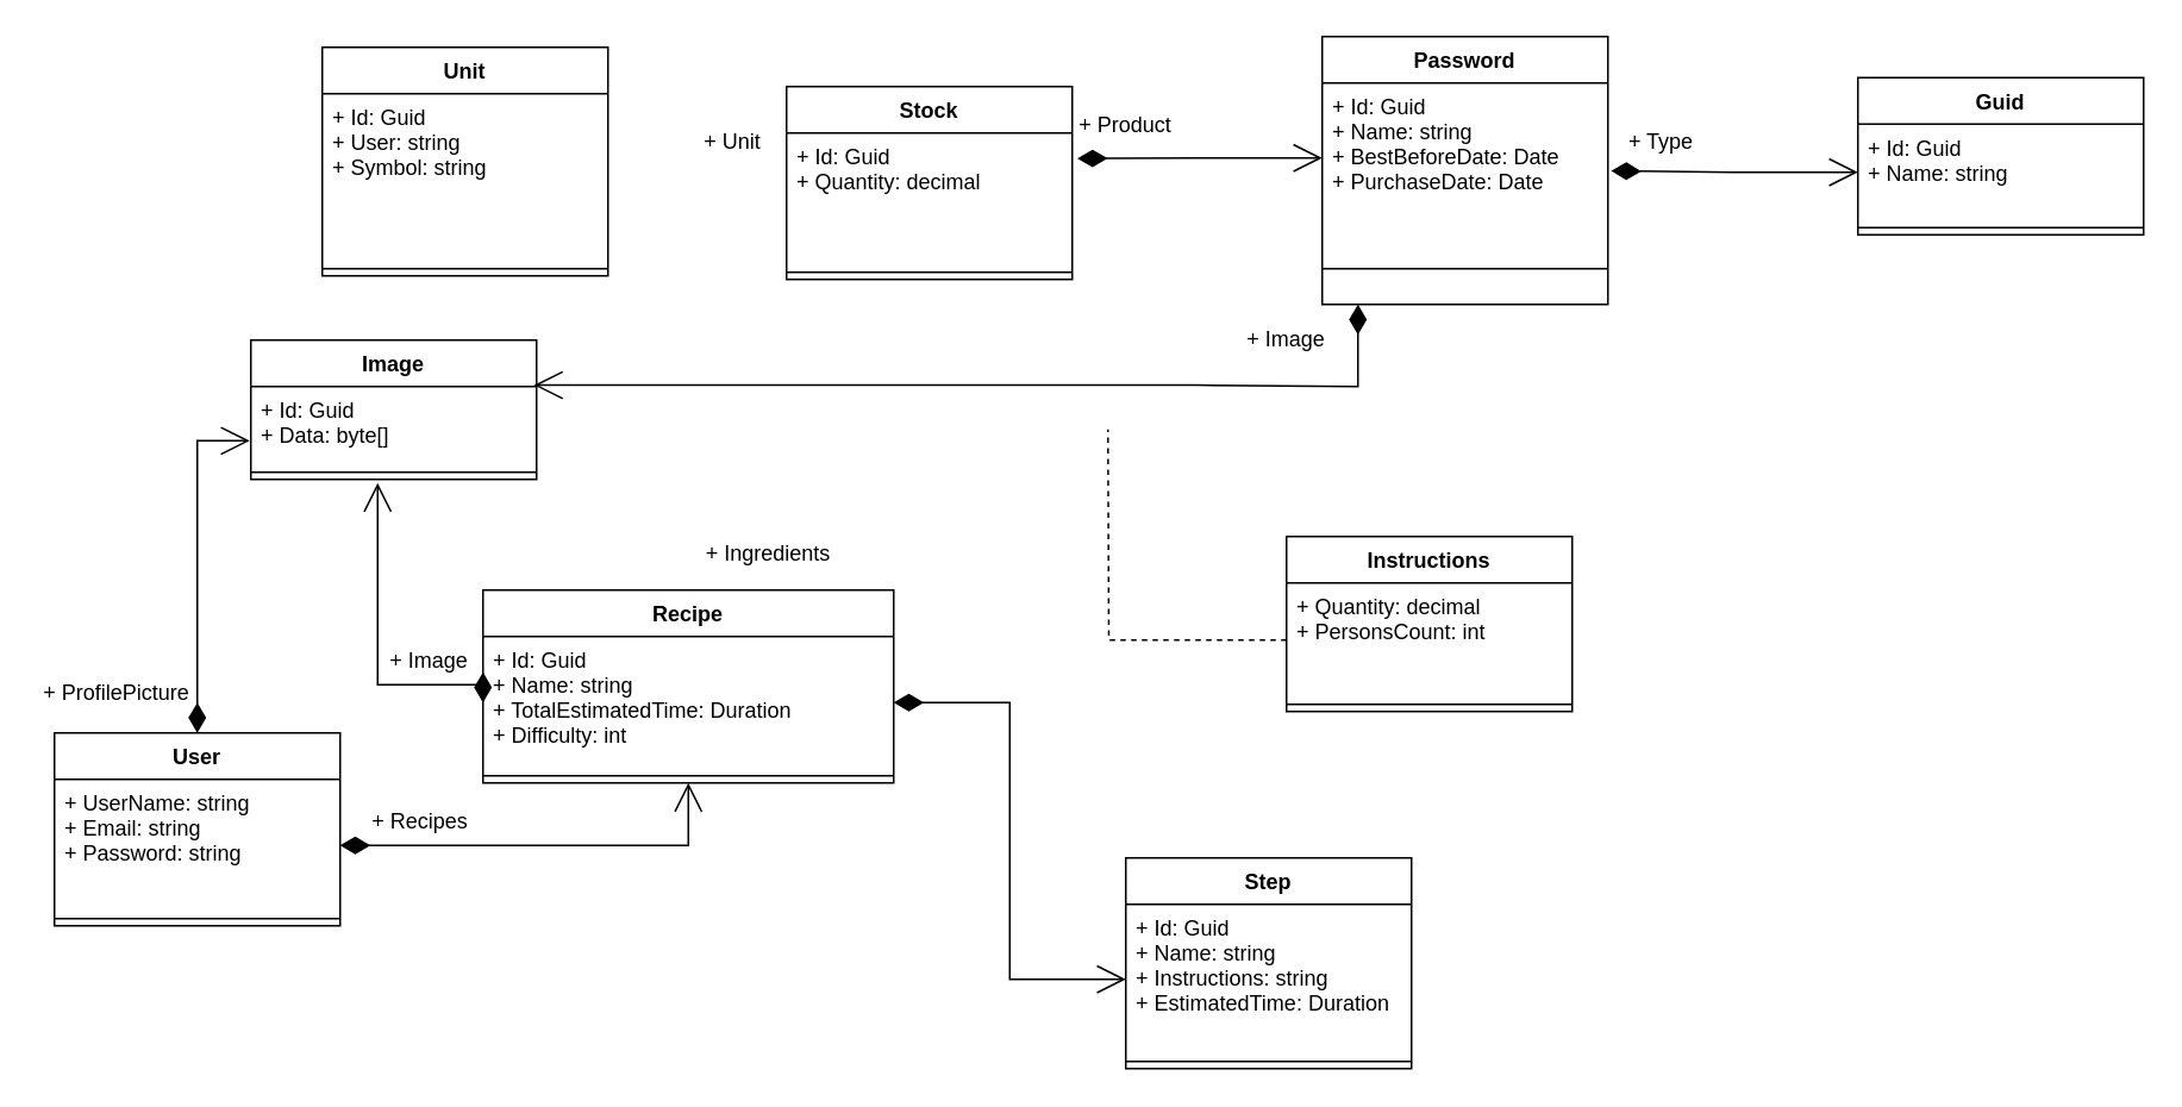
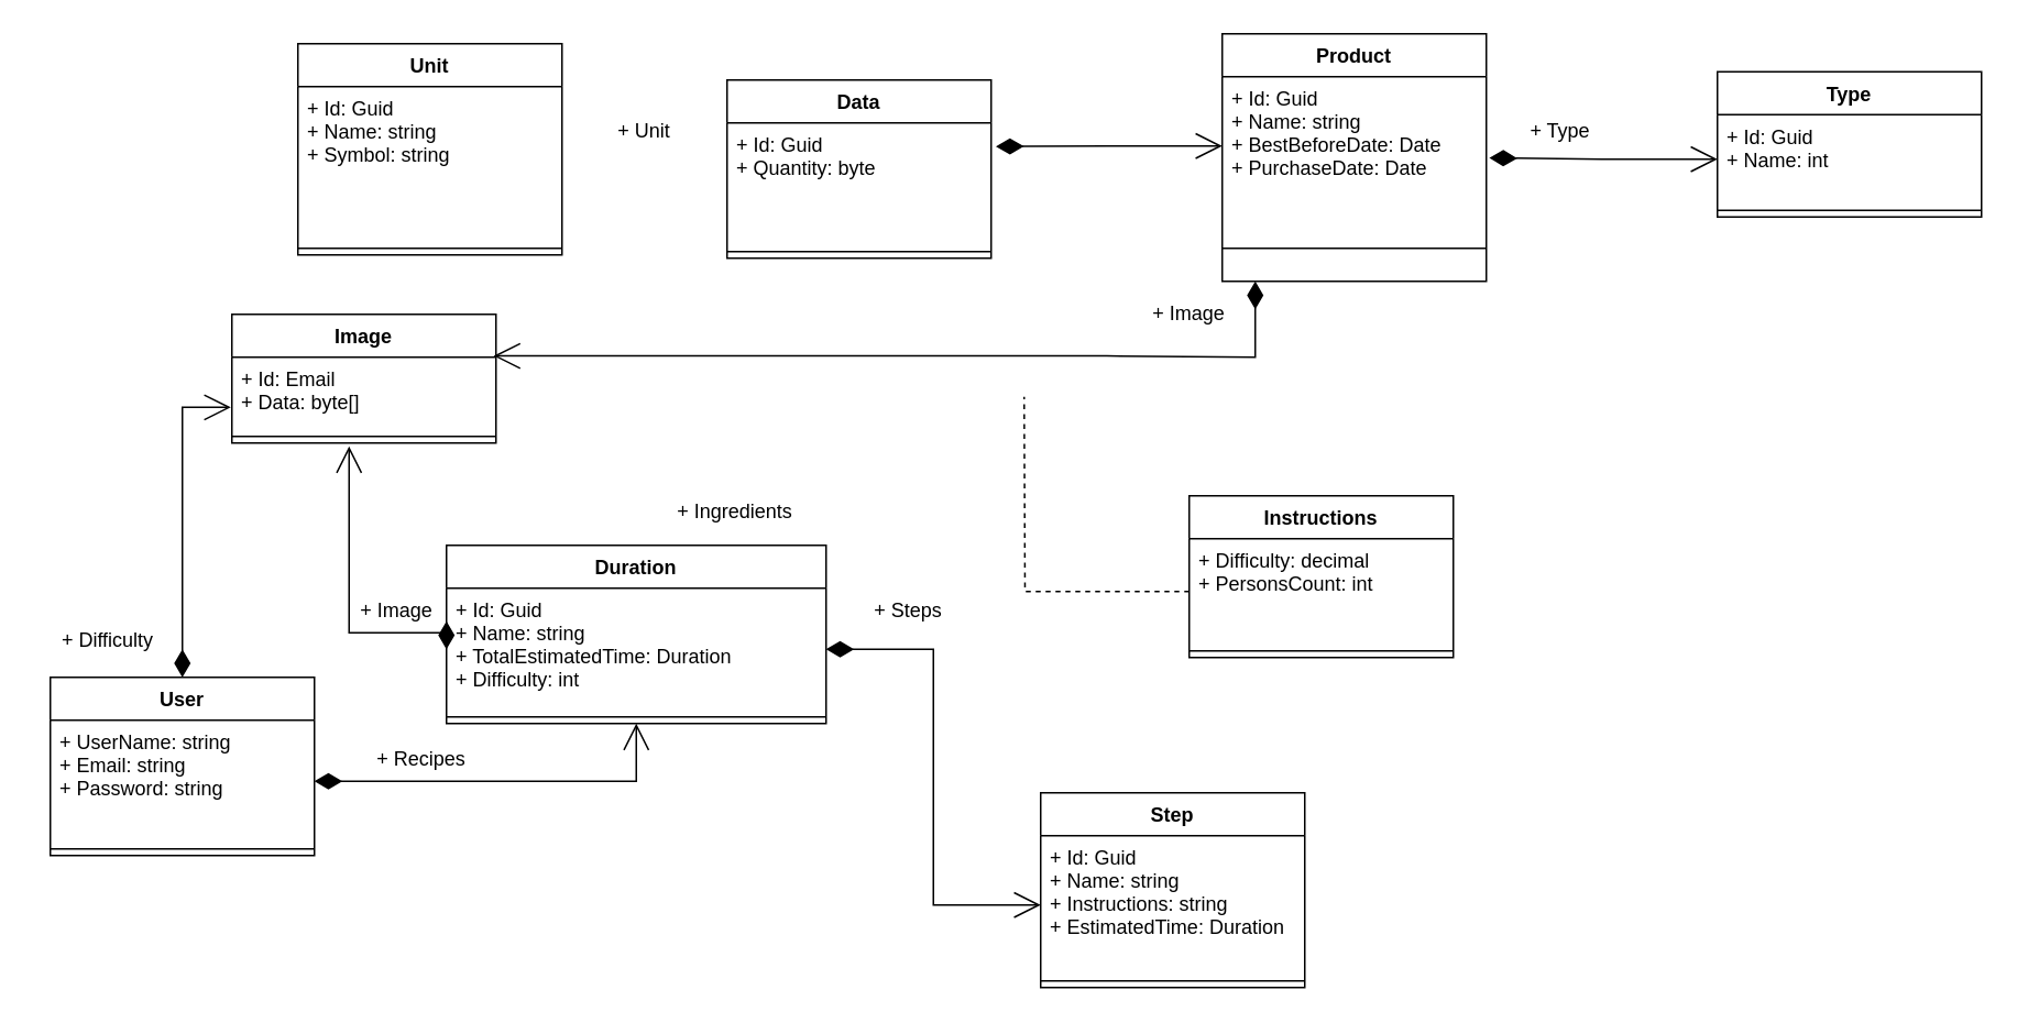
- <mxCell id="2" value="Password" style="swimlane;fontStyle=1;align=center;verticalAlign=top;childLayout=stackLayout;horizontal=1;startSize=26;horizontalStack=0;resizeParent=1;resizeParentMax=0;resizeLast=0;collapsible=1;marginBottom=0;" parent="1" vertex="1"><mxGeometry x="740" y="20" width="160" height="150" as="geometry" /></mxCell>
+ <mxCell id="2" value="Product" style="swimlane;fontStyle=1;align=center;verticalAlign=top;childLayout=stackLayout;horizontal=1;startSize=26;horizontalStack=0;resizeParent=1;resizeParentMax=0;resizeLast=0;collapsible=1;marginBottom=0;" parent="1" vertex="1"><mxGeometry x="740" y="20" width="160" height="150" as="geometry" /></mxCell>
- <mxCell id="27" value="Guid" style="swimlane;fontStyle=1;align=center;verticalAlign=top;childLayout=stackLayout;horizontal=1;startSize=26;horizontalStack=0;resizeParent=1;resizeParentMax=0;resizeLast=0;collapsible=1;marginBottom=0;" parent="1" vertex="1"><mxGeometry x="1040" y="43" width="160" height="88" as="geometry" /></mxCell>
+ <mxCell id="27" value="Type" style="swimlane;fontStyle=1;align=center;verticalAlign=top;childLayout=stackLayout;horizontal=1;startSize=26;horizontalStack=0;resizeParent=1;resizeParentMax=0;resizeLast=0;collapsible=1;marginBottom=0;" parent="1" vertex="1"><mxGeometry x="1040" y="43" width="160" height="88" as="geometry" /></mxCell>
- <mxCell id="5" value="Stock" style="swimlane;fontStyle=1;align=center;verticalAlign=top;childLayout=stackLayout;horizontal=1;startSize=26;horizontalStack=0;resizeParent=1;resizeParentMax=0;resizeLast=0;collapsible=1;marginBottom=0;" parent="1" vertex="1"><mxGeometry x="440" y="48" width="160" height="108" as="geometry" /></mxCell>
+ <mxCell id="5" value="Data" style="swimlane;fontStyle=1;align=center;verticalAlign=top;childLayout=stackLayout;horizontal=1;startSize=26;horizontalStack=0;resizeParent=1;resizeParentMax=0;resizeLast=0;collapsible=1;marginBottom=0;" parent="1" vertex="1"><mxGeometry x="440" y="48" width="160" height="108" as="geometry" /></mxCell>
- <mxCell id="10" value="+ Id: Guid&#10;+ User: string&#10;+ Symbol: string" style="text;strokeColor=none;fillColor=none;align=left;verticalAlign=top;spacingLeft=4;spacingRight=4;overflow=hidden;rotatable=0;points=[[0,0.5],[1,0.5]];portConstraint=eastwest;" parent="9" vertex="1"><mxGeometry y="26" width="160" height="94" as="geometry" /></mxCell>
+ <mxCell id="10" value="+ Id: Guid&#10;+ Name: string&#10;+ Symbol: string" style="text;strokeColor=none;fillColor=none;align=left;verticalAlign=top;spacingLeft=4;spacingRight=4;overflow=hidden;rotatable=0;points=[[0,0.5],[1,0.5]];portConstraint=eastwest;" parent="9" vertex="1"><mxGeometry y="26" width="160" height="94" as="geometry" /></mxCell>
- <mxCell id="32" value="+ Product" style="text;html=1;strokeColor=none;fillColor=none;align=center;verticalAlign=middle;whiteSpace=wrap;rounded=0;" parent="1" vertex="1"><mxGeometry x="600" y="60" width="60" height="20" as="geometry" /></mxCell>
- <mxCell id="33" value="+ Unit" style="text;html=1;strokeColor=none;fillColor=none;align=center;verticalAlign=middle;whiteSpace=wrap;rounded=0;" parent="1" vertex="1"><mxGeometry x="380" y="69" width="60" height="20" as="geometry" /></mxCell>
+ <mxCell id="33" value="+ Unit" style="text;html=1;strokeColor=none;fillColor=none;align=center;verticalAlign=middle;whiteSpace=wrap;rounded=0;" parent="1" vertex="1"><mxGeometry x="360" y="69" width="60" height="20" as="geometry" /></mxCell>
- <mxCell id="31" value="+ Type" style="text;html=1;strokeColor=none;fillColor=none;align=center;verticalAlign=middle;whiteSpace=wrap;rounded=0;" parent="1" vertex="1"><mxGeometry x="910" y="69" width="40" height="20" as="geometry" /></mxCell>
+ <mxCell id="31" value="+ Type" style="text;html=1;strokeColor=none;fillColor=none;align=center;verticalAlign=middle;whiteSpace=wrap;rounded=0;" parent="1" vertex="1"><mxGeometry x="925" y="69" width="40" height="20" as="geometry" /></mxCell>
- <mxCell id="28" value="+ Id: Guid&#10;+ Name: string" style="text;strokeColor=none;fillColor=none;align=left;verticalAlign=top;spacingLeft=4;spacingRight=4;overflow=hidden;rotatable=0;points=[[0,0.5],[1,0.5]];portConstraint=eastwest;" parent="27" vertex="1"><mxGeometry y="26" width="160" height="54" as="geometry" /></mxCell>
+ <mxCell id="28" value="+ Id: Guid&#10;+ Name: int" style="text;strokeColor=none;fillColor=none;align=left;verticalAlign=top;spacingLeft=4;spacingRight=4;overflow=hidden;rotatable=0;points=[[0,0.5],[1,0.5]];portConstraint=eastwest;" parent="27" vertex="1"><mxGeometry y="26" width="160" height="54" as="geometry" /></mxCell>
- <mxCell id="6" value="+ Id: Guid&#10;+ Quantity: decimal" style="text;strokeColor=none;fillColor=none;align=left;verticalAlign=top;spacingLeft=4;spacingRight=4;overflow=hidden;rotatable=0;points=[[0,0.5],[1,0.5]];portConstraint=eastwest;" parent="5" vertex="1"><mxGeometry y="26" width="160" height="74" as="geometry" /></mxCell>
+ <mxCell id="6" value="+ Id: Guid&#10;+ Quantity: byte" style="text;strokeColor=none;fillColor=none;align=left;verticalAlign=top;spacingLeft=4;spacingRight=4;overflow=hidden;rotatable=0;points=[[0,0.5],[1,0.5]];portConstraint=eastwest;" parent="5" vertex="1"><mxGeometry y="26" width="160" height="74" as="geometry" /></mxCell>
- <mxCell id="37" value="+ Id: Guid&#10;+ Data: byte[]" style="text;strokeColor=none;fillColor=none;align=left;verticalAlign=top;spacingLeft=4;spacingRight=4;overflow=hidden;rotatable=0;points=[[0,0.5],[1,0.5]];portConstraint=eastwest;" parent="36" vertex="1"><mxGeometry y="26" width="160" height="44" as="geometry" /></mxCell>
+ <mxCell id="37" value="+ Id: Email&#10;+ Data: byte[]" style="text;strokeColor=none;fillColor=none;align=left;verticalAlign=top;spacingLeft=4;spacingRight=4;overflow=hidden;rotatable=0;points=[[0,0.5],[1,0.5]];portConstraint=eastwest;" parent="36" vertex="1"><mxGeometry y="26" width="160" height="44" as="geometry" /></mxCell>
- <mxCell id="34" value="+ Ingredients" style="text;html=1;strokeColor=none;fillColor=none;align=center;verticalAlign=middle;whiteSpace=wrap;rounded=0;" parent="1" vertex="1"><mxGeometry x="390" y="300" width="80" height="20" as="geometry" /></mxCell>
+ <mxCell id="34" value="+ Ingredients" style="text;html=1;strokeColor=none;fillColor=none;align=center;verticalAlign=middle;whiteSpace=wrap;rounded=0;" parent="1" vertex="1"><mxGeometry x="405" y="300" width="80" height="20" as="geometry" /></mxCell>
- <mxCell id="21" value="+ Quantity: decimal&#10;+ PersonsCount: int" style="text;strokeColor=none;fillColor=none;align=left;verticalAlign=top;spacingLeft=4;spacingRight=4;overflow=hidden;rotatable=0;points=[[0,0.5],[1,0.5]];portConstraint=eastwest;" parent="20" vertex="1"><mxGeometry y="26" width="160" height="64" as="geometry" /></mxCell>
+ <mxCell id="21" value="+ Difficulty: decimal&#10;+ PersonsCount: int" style="text;strokeColor=none;fillColor=none;align=left;verticalAlign=top;spacingLeft=4;spacingRight=4;overflow=hidden;rotatable=0;points=[[0,0.5],[1,0.5]];portConstraint=eastwest;" parent="20" vertex="1"><mxGeometry y="26" width="160" height="64" as="geometry" /></mxCell>
- <mxCell id="13" value="Recipe" style="swimlane;fontStyle=1;align=center;verticalAlign=top;childLayout=stackLayout;horizontal=1;startSize=26;horizontalStack=0;resizeParent=1;resizeParentMax=0;resizeLast=0;collapsible=1;marginBottom=0;" parent="1" vertex="1"><mxGeometry y="330" width="230" height="108" as="geometry" x="270" /></mxCell>
+ <mxCell id="13" value="Duration" style="swimlane;fontStyle=1;align=center;verticalAlign=top;childLayout=stackLayout;horizontal=1;startSize=26;horizontalStack=0;resizeParent=1;resizeParentMax=0;resizeLast=0;collapsible=1;marginBottom=0;" parent="1" vertex="1"><mxGeometry y="330" width="230" height="108" as="geometry" x="270" /></mxCell>
+ <mxCell id="35" value="+ Steps" style="text;html=1;strokeColor=none;fillColor=none;align=center;verticalAlign=middle;whiteSpace=wrap;rounded=0;" parent="1" vertex="1"><mxGeometry x="510" y="360" width="80" height="20" as="geometry" /></mxCell>
- <mxCell id="44" value="+ ProfilePicture" style="text;html=1;strokeColor=none;fillColor=none;align=center;verticalAlign=middle;whiteSpace=wrap;rounded=0;" parent="1" vertex="1"><mxGeometry x="20" y="378" width="90" height="20" as="geometry" /></mxCell>
+ <mxCell id="44" value="+ Difficulty" style="text;html=1;strokeColor=none;fillColor=none;align=center;verticalAlign=middle;whiteSpace=wrap;rounded=0;" parent="1" vertex="1"><mxGeometry x="20" y="378" width="90" height="20" as="geometry" /></mxCell>
- <mxCell id="45" value="+ Recipes" style="text;html=1;strokeColor=none;fillColor=none;align=center;verticalAlign=middle;whiteSpace=wrap;rounded=0;" parent="1" vertex="1"><mxGeometry x="190" y="450" width="90" height="20" as="geometry" /></mxCell>
+ <mxCell id="45" value="+ Recipes" style="text;html=1;strokeColor=none;fillColor=none;align=center;verticalAlign=middle;whiteSpace=wrap;rounded=0;" parent="1" vertex="1"><mxGeometry x="210" y="450" width="90" height="20" as="geometry" /></mxCell>
